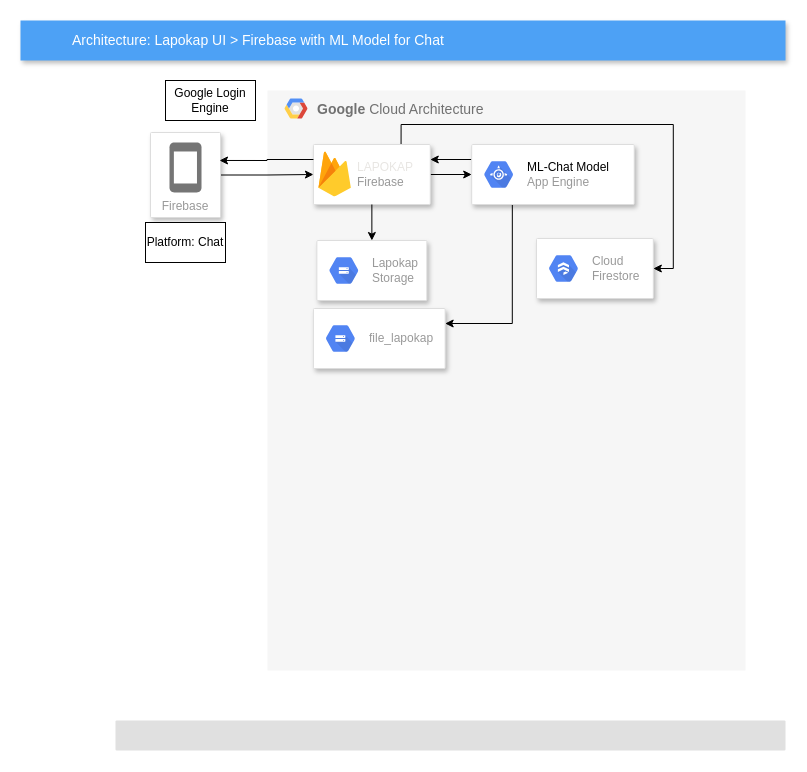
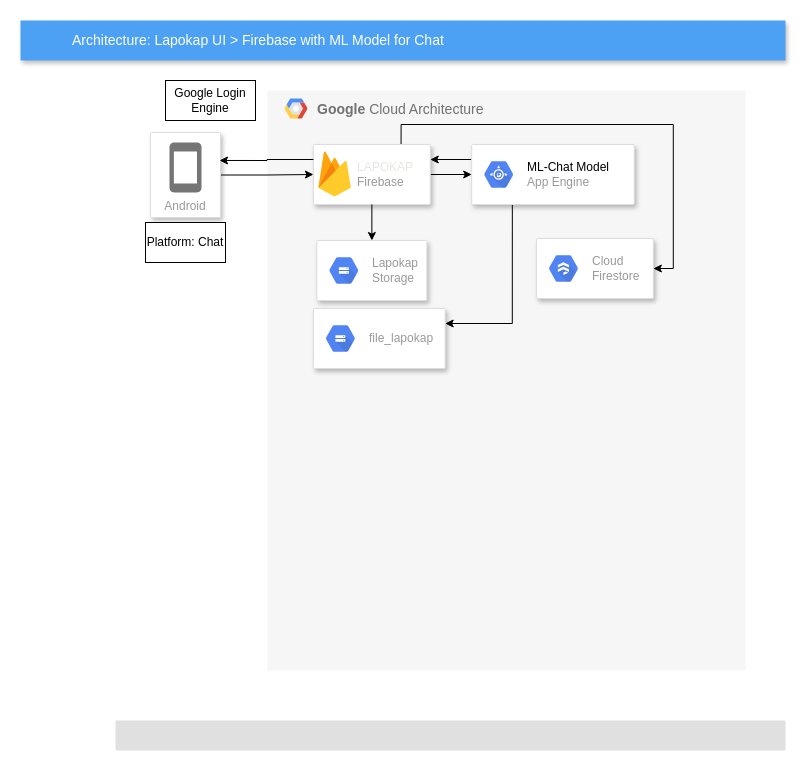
- <mxCell id="22" value="Firebase" style="strokeColor=#dddddd;shadow=1;strokeWidth=1;rounded=1;absoluteArcSize=1;arcSize=2;labelPosition=center;verticalLabelPosition=middle;align=center;verticalAlign=bottom;spacingLeft=0;fontColor=#999999;fontSize=12;whiteSpace=wrap;spacingBottom=2;" vertex="1" parent="1"><mxGeometry x="150" y="132" width="70" height="85" as="geometry" /></mxCell>
+ <mxCell id="22" value="Android" style="strokeColor=#dddddd;shadow=1;strokeWidth=1;rounded=1;absoluteArcSize=1;arcSize=2;labelPosition=center;verticalLabelPosition=middle;align=center;verticalAlign=bottom;spacingLeft=0;fontColor=#999999;fontSize=12;whiteSpace=wrap;spacingBottom=2;" vertex="1" parent="1"><mxGeometry x="150" y="132" width="70" height="85" as="geometry" /></mxCell>
